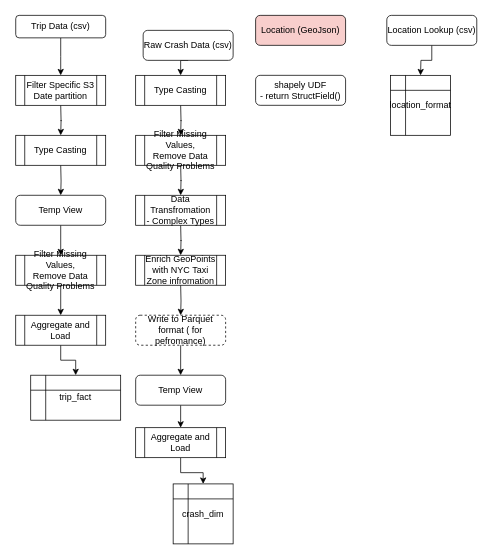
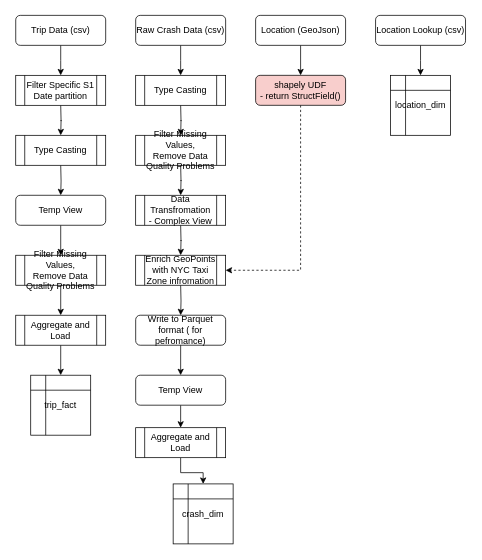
- <mxCell id="3" value="Trip Data (csv)" style="rounded=1;whiteSpace=wrap;html=1;fontSize=12;glass=0;strokeWidth=1;shadow=0;" parent="1" vertex="1"><mxGeometry x="20" y="20" width="120" height="30" as="geometry" /></mxCell>
+ <mxCell id="3" value="Trip Data (csv)" style="rounded=1;whiteSpace=wrap;html=1;fontSize=12;glass=0;strokeWidth=1;shadow=0;" parent="1" vertex="1"><mxGeometry x="20" y="20" width="120" height="40" as="geometry" /></mxCell>
- <mxCell id="8" value="Location (GeoJson)" style="rounded=1;whiteSpace=wrap;html=1;fillColor=#f8cecc;" vertex="1" parent="1"><mxGeometry x="340" y="20" width="120" height="40" as="geometry" /></mxCell>
+ <mxCell id="8" value="Location (GeoJson)" style="rounded=1;whiteSpace=wrap;html=1;" vertex="1" parent="1"><mxGeometry x="340" y="20" width="120" height="40" as="geometry" /></mxCell>
- <mxCell id="10" value="Location Lookup (csv)" style="rounded=1;whiteSpace=wrap;html=1;" vertex="1" parent="1"><mxGeometry x="515" y="20" width="120" height="40" as="geometry" /></mxCell>
+ <mxCell id="10" value="Location Lookup (csv)" style="rounded=1;whiteSpace=wrap;html=1;" vertex="1" parent="1"><mxGeometry x="500" y="20" width="120" height="40" as="geometry" /></mxCell>
- <mxCell id="5" value="Raw Crash Data (csv)" style="rounded=1;whiteSpace=wrap;html=1;fontSize=12;glass=0;strokeWidth=1;shadow=0;" vertex="1" parent="1"><mxGeometry x="190" y="40" width="120" height="40" as="geometry" /></mxCell>
+ <mxCell id="5" value="Raw Crash Data (csv)" style="rounded=1;whiteSpace=wrap;html=1;fontSize=12;glass=0;strokeWidth=1;shadow=0;" vertex="1" parent="1"><mxGeometry x="180" y="20" width="120" height="40" as="geometry" /></mxCell>
+ <mxCell id="7" style="edgeStyle=orthogonalEdgeStyle;rounded=0;orthogonalLoop=1;jettySize=auto;html=1;exitX=0.5;exitY=1;exitDx=0;exitDy=0;" edge="1" parent="1" source="8" target="16"><mxGeometry relative="1" as="geometry" /></mxCell>
- <mxCell id="31" value="Filter Specific S3 Date partition" style="shape=process;whiteSpace=wrap;html=1;backgroundOutline=1;rounded=0;" vertex="1" parent="1"><mxGeometry x="20" y="100" width="120" height="40" as="geometry" /></mxCell>
+ <mxCell id="31" value="Filter Specific S1 Date partition" style="shape=process;whiteSpace=wrap;html=1;backgroundOutline=1;rounded=0;" vertex="1" parent="1"><mxGeometry x="20" y="100" width="120" height="40" as="geometry" /></mxCell>
- <mxCell id="16" value="shapely UDF&lt;br&gt;- return StructField()" style="rounded=1;whiteSpace=wrap;html=1;" vertex="1" parent="1"><mxGeometry x="340" y="100" width="120" height="40" as="geometry" /></mxCell>
+ <mxCell id="16" value="shapely UDF&lt;br&gt;- return StructField()" style="rounded=1;whiteSpace=wrap;html=1;fillColor=#f8cecc;" vertex="1" parent="1"><mxGeometry x="340" y="100" width="120" height="40" as="geometry" /></mxCell>
- <mxCell id="20" value="location_format" style="shape=internalStorage;whiteSpace=wrap;html=1;backgroundOutline=1;" vertex="1" parent="1"><mxGeometry x="520" y="100" width="80" height="80" as="geometry" /></mxCell>
+ <mxCell id="20" value="location_dim" style="shape=internalStorage;whiteSpace=wrap;html=1;backgroundOutline=1;" vertex="1" parent="1"><mxGeometry x="520" y="100" width="80" height="80" as="geometry" /></mxCell>
- <mxCell id="34" value="&lt;span&gt;Data Transfromation&lt;/span&gt;&lt;br&gt;&lt;span&gt;- Complex Types&lt;/span&gt;" style="shape=process;whiteSpace=wrap;html=1;backgroundOutline=1;rounded=0;" vertex="1" parent="1"><mxGeometry x="180" y="260" width="120" height="40" as="geometry" /></mxCell>
+ <mxCell id="34" value="&lt;span&gt;Data Transfromation&lt;/span&gt;&lt;br&gt;&lt;span&gt;- Complex View&lt;/span&gt;" style="shape=process;whiteSpace=wrap;html=1;backgroundOutline=1;rounded=0;" vertex="1" parent="1"><mxGeometry x="180" y="260" width="120" height="40" as="geometry" /></mxCell>
+ <mxCell id="15" style="edgeStyle=orthogonalEdgeStyle;rounded=0;orthogonalLoop=1;jettySize=auto;html=1;exitX=0.5;exitY=1;exitDx=0;exitDy=0;entryX=1;entryY=0.5;entryDx=0;entryDy=0;dashed=1;" edge="1" parent="1" source="16" target="33"><mxGeometry relative="1" as="geometry"><mxPoint x="300" y="360" as="targetPoint" /></mxGeometry></mxCell>
- <mxCell id="22" value="Write to Parquet format ( for pefromance)" style="rounded=1;whiteSpace=wrap;html=1;dashed=1;" vertex="1" parent="1"><mxGeometry x="180" y="420" width="120" height="40" as="geometry" /></mxCell>
+ <mxCell id="22" value="Write to Parquet format ( for pefromance)" style="rounded=1;whiteSpace=wrap;html=1;" vertex="1" parent="1"><mxGeometry x="180" y="420" width="120" height="40" as="geometry" /></mxCell>
- <mxCell id="32" value="trip_fact" style="shape=internalStorage;whiteSpace=wrap;html=1;backgroundOutline=1;rounded=0;" vertex="1" parent="1"><mxGeometry x="40" y="500" width="120" height="60" as="geometry" /></mxCell>
+ <mxCell id="32" value="trip_fact" style="shape=internalStorage;whiteSpace=wrap;html=1;backgroundOutline=1;rounded=0;" vertex="1" parent="1"><mxGeometry x="40" y="500" width="80" height="80" as="geometry" /></mxCell>
